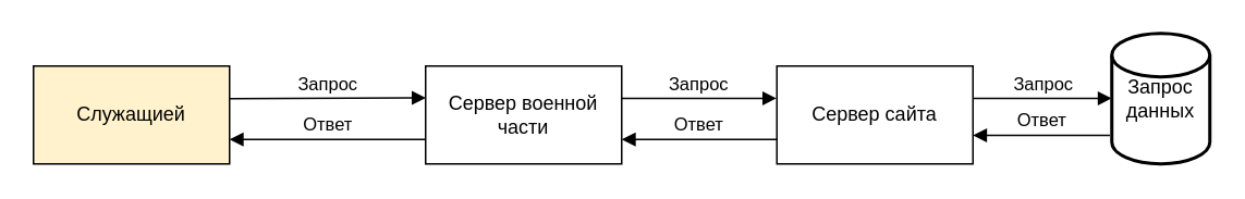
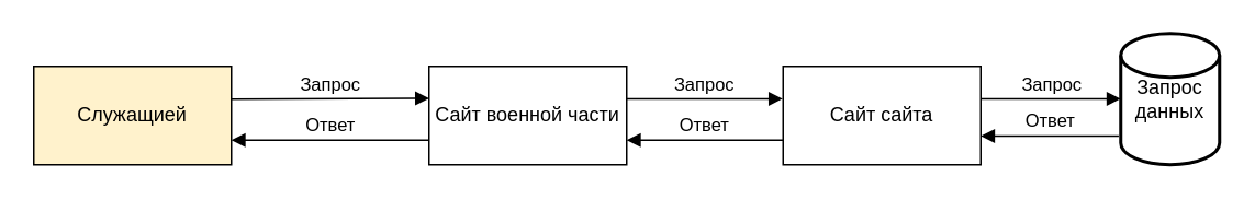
- <mxCell id="3" value="Сервер военной части" style="rounded=0;whiteSpace=wrap;html=1;" vertex="1" parent="1"><mxGeometry x="260" y="40" width="120" height="60" as="geometry" /></mxCell>
+ <mxCell id="3" value="Сайт военной части" style="rounded=0;whiteSpace=wrap;html=1;" vertex="1" parent="1"><mxGeometry x="260" y="40" width="120" height="60" as="geometry" /></mxCell>
- <mxCell id="4" value="Сервер сайта" style="rounded=0;whiteSpace=wrap;html=1;" vertex="1" parent="1"><mxGeometry x="475" y="40" width="120" height="60" as="geometry" /></mxCell>
+ <mxCell id="4" value="Сайт сайта" style="rounded=0;whiteSpace=wrap;html=1;" vertex="1" parent="1"><mxGeometry x="475" y="40" width="120" height="60" as="geometry" /></mxCell>
